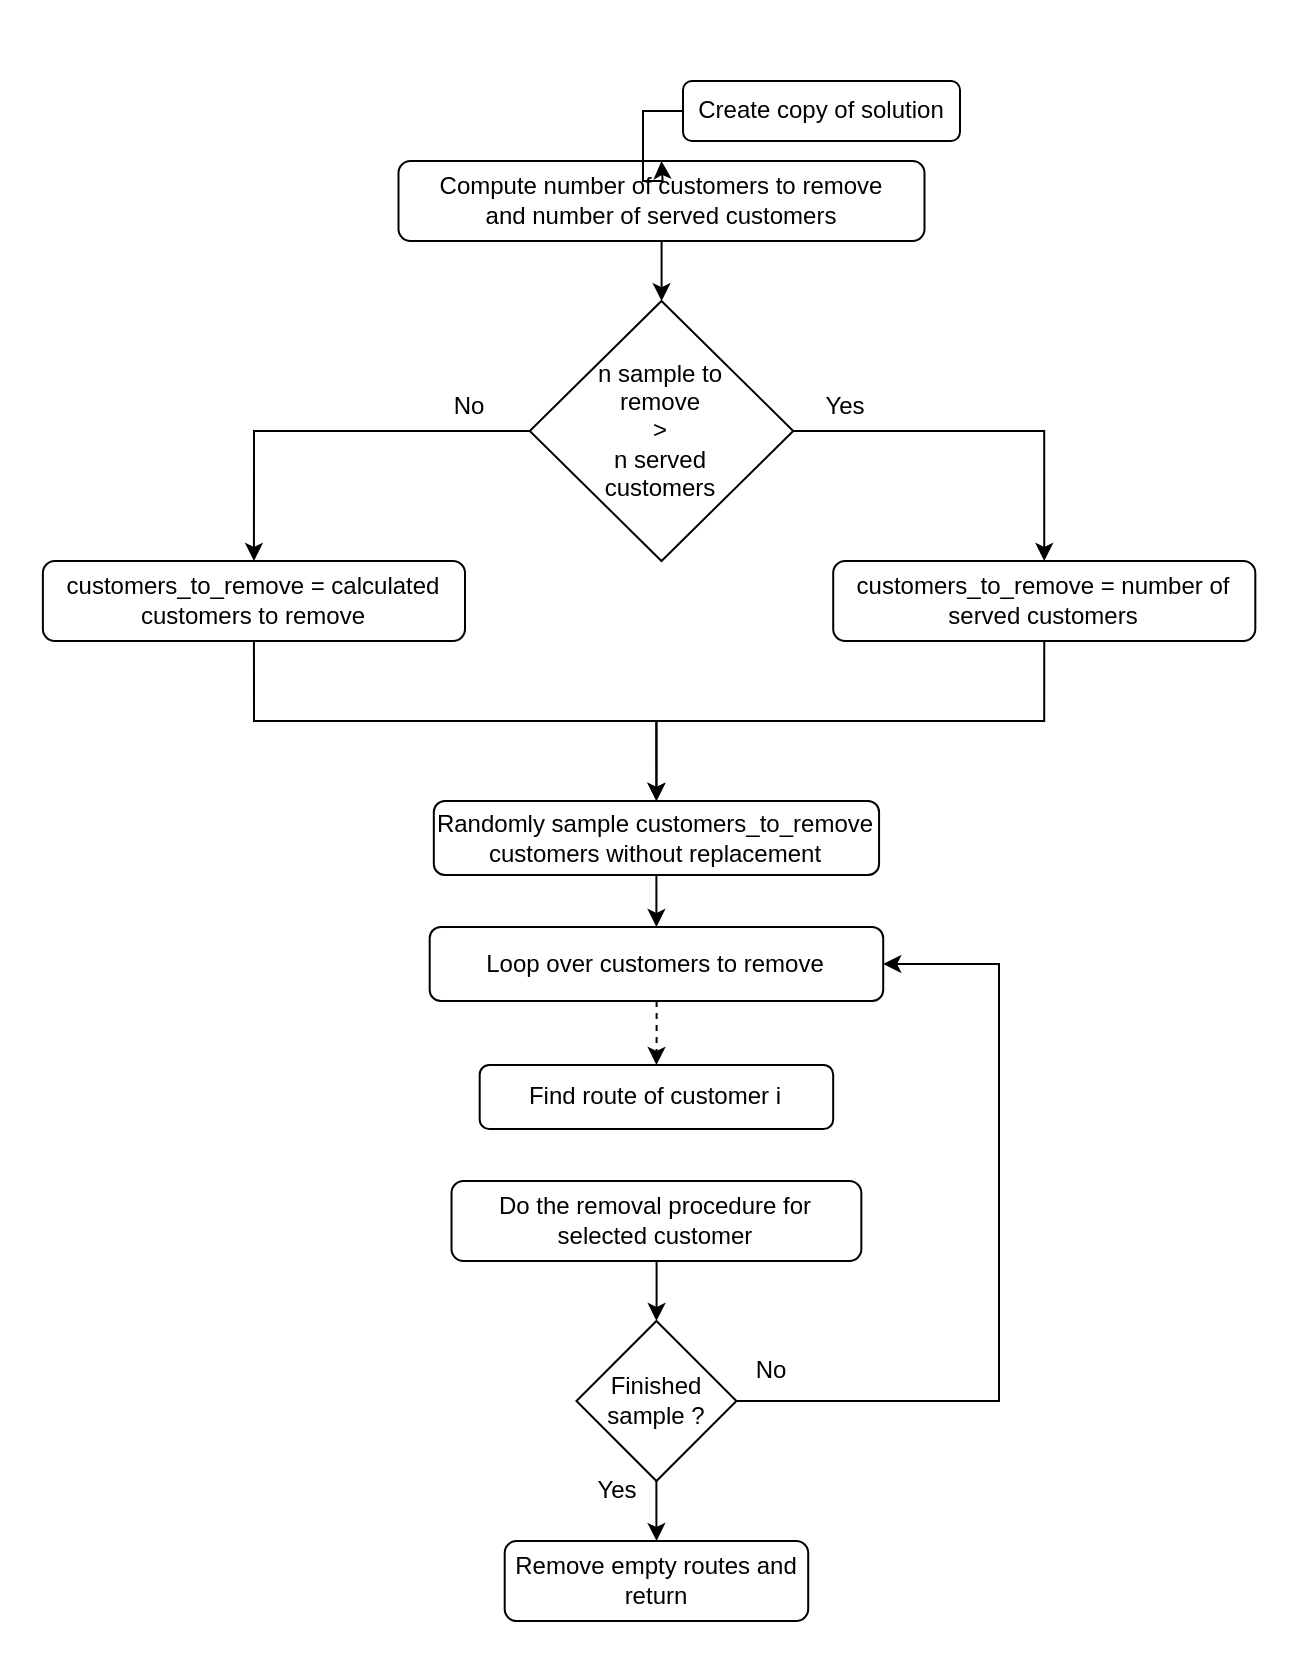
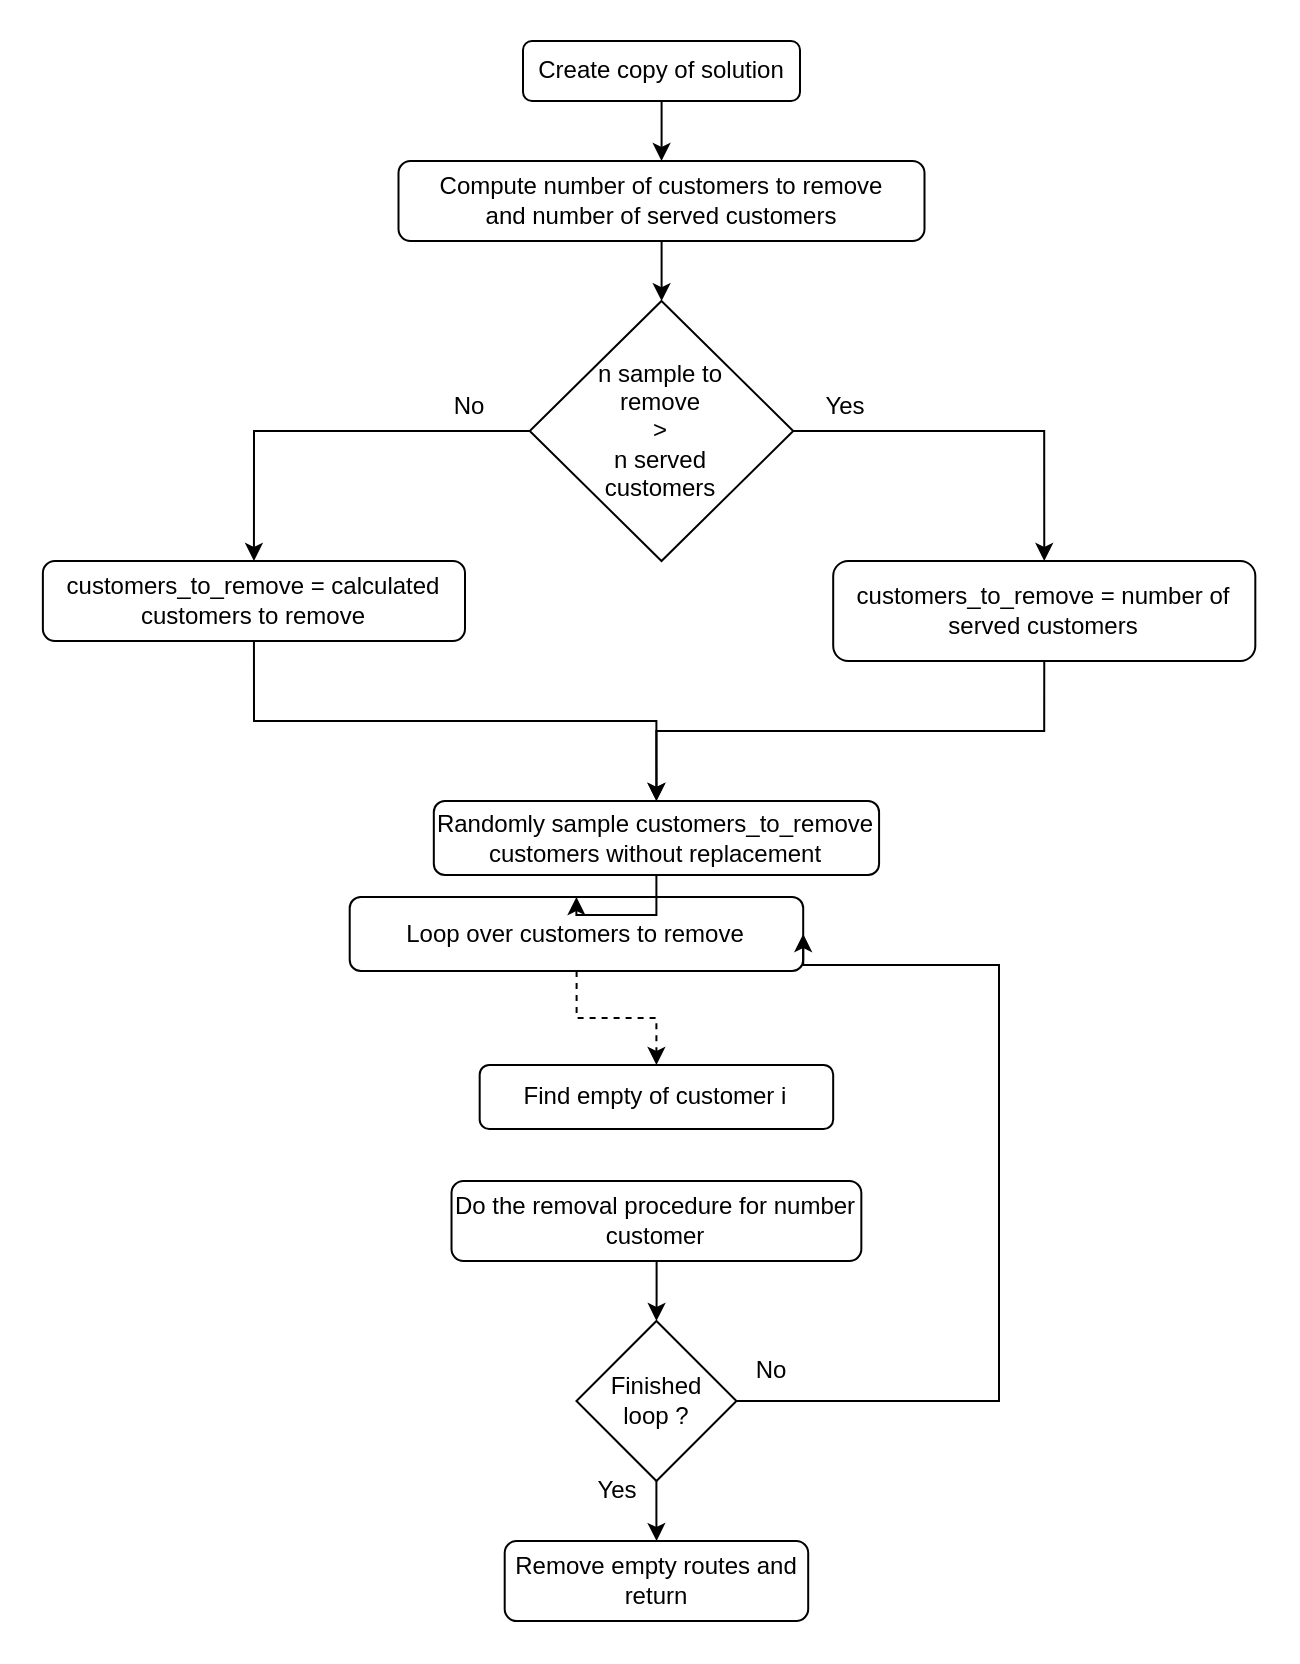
- <mxCell id="3" value="&lt;font style=&quot;font-size: 12px;&quot;&gt;Create copy of solution&lt;/font&gt;" style="rounded=1;whiteSpace=wrap;html=1;fontSize=12;glass=0;strokeWidth=1;shadow=0;fillColor=none;" parent="1" vertex="1"><mxGeometry x="341" y="40" width="138.5" height="30" as="geometry" /></mxCell>
+ <mxCell id="3" value="&lt;font style=&quot;font-size: 12px;&quot;&gt;Create copy of solution&lt;/font&gt;" style="rounded=1;whiteSpace=wrap;html=1;fontSize=12;glass=0;strokeWidth=1;shadow=0;fillColor=none;" parent="1" vertex="1"><mxGeometry x="261" y="20" width="138.5" height="30" as="geometry" /></mxCell>
- <mxCell id="22" value="customers_to_remove = number of served customers" style="rounded=1;whiteSpace=wrap;html=1;fillColor=none;" parent="1" vertex="1"><mxGeometry x="416.1" y="280" width="211.06" height="40" as="geometry" /></mxCell>
+ <mxCell id="22" value="customers_to_remove = number of served customers" style="rounded=1;whiteSpace=wrap;html=1;fillColor=none;" parent="1" vertex="1"><mxGeometry x="416.1" y="280" width="211.06" height="50" as="geometry" /></mxCell>
- <mxCell id="5" value="Loop over customers to remove" style="rounded=1;whiteSpace=wrap;html=1;fillColor=none;" parent="1" vertex="1"><mxGeometry x="214.35" y="463" width="226.75" height="37" as="geometry" /></mxCell>
+ <mxCell id="5" value="Loop over customers to remove" style="rounded=1;whiteSpace=wrap;html=1;fillColor=none;" parent="1" vertex="1"><mxGeometry x="174.35" y="448" width="226.75" height="37" as="geometry" /></mxCell>
- <mxCell id="6" value="Find route of customer i" style="rounded=1;whiteSpace=wrap;html=1;fillColor=none;" parent="1" vertex="1"><mxGeometry x="239.345" y="532" width="176.75" height="32" as="geometry" /></mxCell>
+ <mxCell id="6" value="Find empty of customer i" style="rounded=1;whiteSpace=wrap;html=1;fillColor=none;" parent="1" vertex="1"><mxGeometry x="239.345" y="532" width="176.75" height="32" as="geometry" /></mxCell>
- <mxCell id="26" value="Do the removal procedure for selected customer" style="rounded=1;whiteSpace=wrap;html=1;fillColor=none;" vertex="1" parent="1"><mxGeometry x="225.26" y="590" width="204.91" height="40" as="geometry" /></mxCell>
+ <mxCell id="26" value="Do the removal procedure for number customer" style="rounded=1;whiteSpace=wrap;html=1;fillColor=none;" vertex="1" parent="1"><mxGeometry x="225.26" y="590" width="204.91" height="40" as="geometry" /></mxCell>
- <mxCell id="11" value="Finished &lt;br&gt;sample ?" style="rhombus;whiteSpace=wrap;html=1;fillColor=none;" parent="1" vertex="1"><mxGeometry x="287.73" y="660" width="80" height="80" as="geometry" /></mxCell>
+ <mxCell id="11" value="Finished &lt;br&gt;loop ?" style="rhombus;whiteSpace=wrap;html=1;fillColor=none;" parent="1" vertex="1"><mxGeometry x="287.73" y="660" width="80" height="80" as="geometry" /></mxCell>
